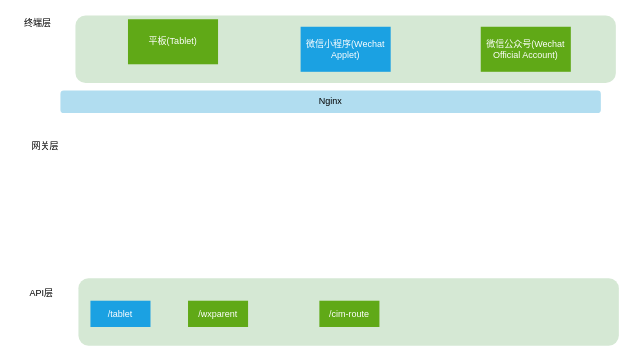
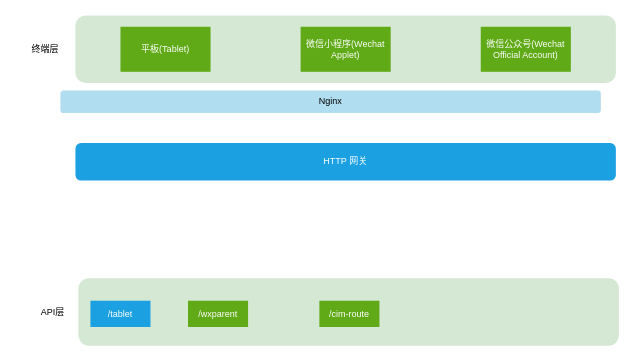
- <mxCell id="2" value="终端层" style="text;html=1;align=center;verticalAlign=middle;whiteSpace=wrap;rounded=0;" vertex="1" parent="1"><mxGeometry x="20" y="15" width="60" height="30" as="geometry" /></mxCell>
+ <mxCell id="2" value="终端层" style="text;html=1;align=center;verticalAlign=middle;whiteSpace=wrap;rounded=0;" vertex="1" parent="1"><mxGeometry x="30" y="50" width="60" height="30" as="geometry" /></mxCell>
- <mxCell id="4" value="平板(Tablet)" style="rounded=0;whiteSpace=wrap;html=1;strokeWidth=2;strokeColor=none;fillColor=#60a917;fontColor=#ffffff;" vertex="1" parent="1"><mxGeometry x="170" y="25" width="120" height="60" as="geometry" /></mxCell>
+ <mxCell id="4" value="平板(Tablet)" style="rounded=0;whiteSpace=wrap;html=1;strokeWidth=2;strokeColor=none;fillColor=#60a917;fontColor=#ffffff;" vertex="1" parent="1"><mxGeometry x="160" y="35" width="120" height="60" as="geometry" /></mxCell>
- <mxCell id="5" value="微信小程序(Wechat Applet)" style="rounded=0;whiteSpace=wrap;html=1;strokeWidth=2;fillColor=#1ba1e2;strokeColor=none;fontColor=#ffffff;" vertex="1" parent="1"><mxGeometry x="400" y="35" width="120" height="60" as="geometry" /></mxCell>
+ <mxCell id="5" value="微信小程序(Wechat Applet)" style="rounded=0;whiteSpace=wrap;html=1;strokeWidth=2;fillColor=#60a917;strokeColor=none;fontColor=#ffffff;" vertex="1" parent="1"><mxGeometry x="400" y="35" width="120" height="60" as="geometry" /></mxCell>
- <mxCell id="7" value="网关层" style="text;html=1;align=center;verticalAlign=middle;whiteSpace=wrap;rounded=0;" vertex="1" parent="1"><mxGeometry y="180" width="80" height="30" as="geometry" x="20" /></mxCell>
+ <mxCell id="8" value="HTTP 网关" style="rounded=1;whiteSpace=wrap;html=1;strokeWidth=2;fillColor=#1ba1e2;strokeColor=none;fontColor=#ffffff;" vertex="1" parent="1"><mxGeometry x="100" y="190" width="720" height="50" as="geometry" /></mxCell>
- <mxCell id="9" value="API层" style="text;html=1;align=center;verticalAlign=middle;whiteSpace=wrap;rounded=0;" vertex="1" parent="1"><mxGeometry x="25" y="375" width="60" height="30" as="geometry" /></mxCell>
+ <mxCell id="9" value="API层" style="text;html=1;align=center;verticalAlign=middle;whiteSpace=wrap;rounded=0;" vertex="1" parent="1"><mxGeometry x="40" y="400" width="60" height="30" as="geometry" /></mxCell>
